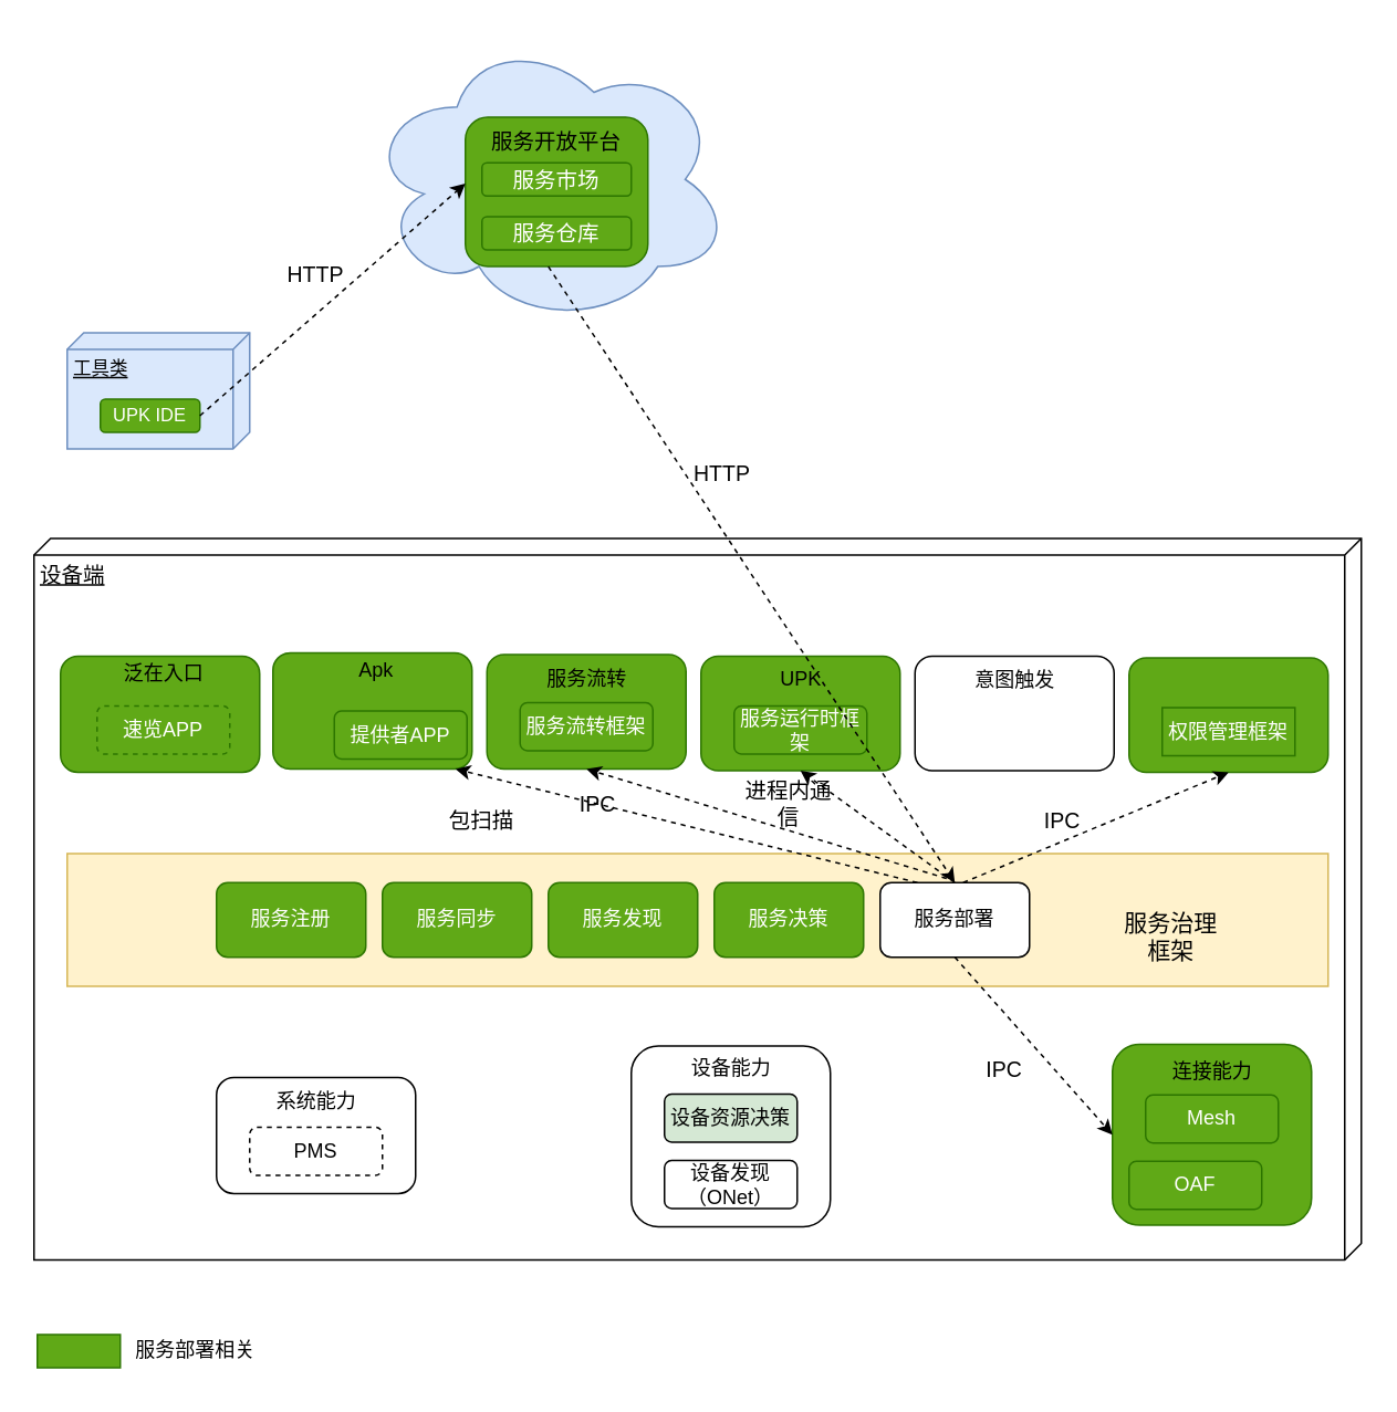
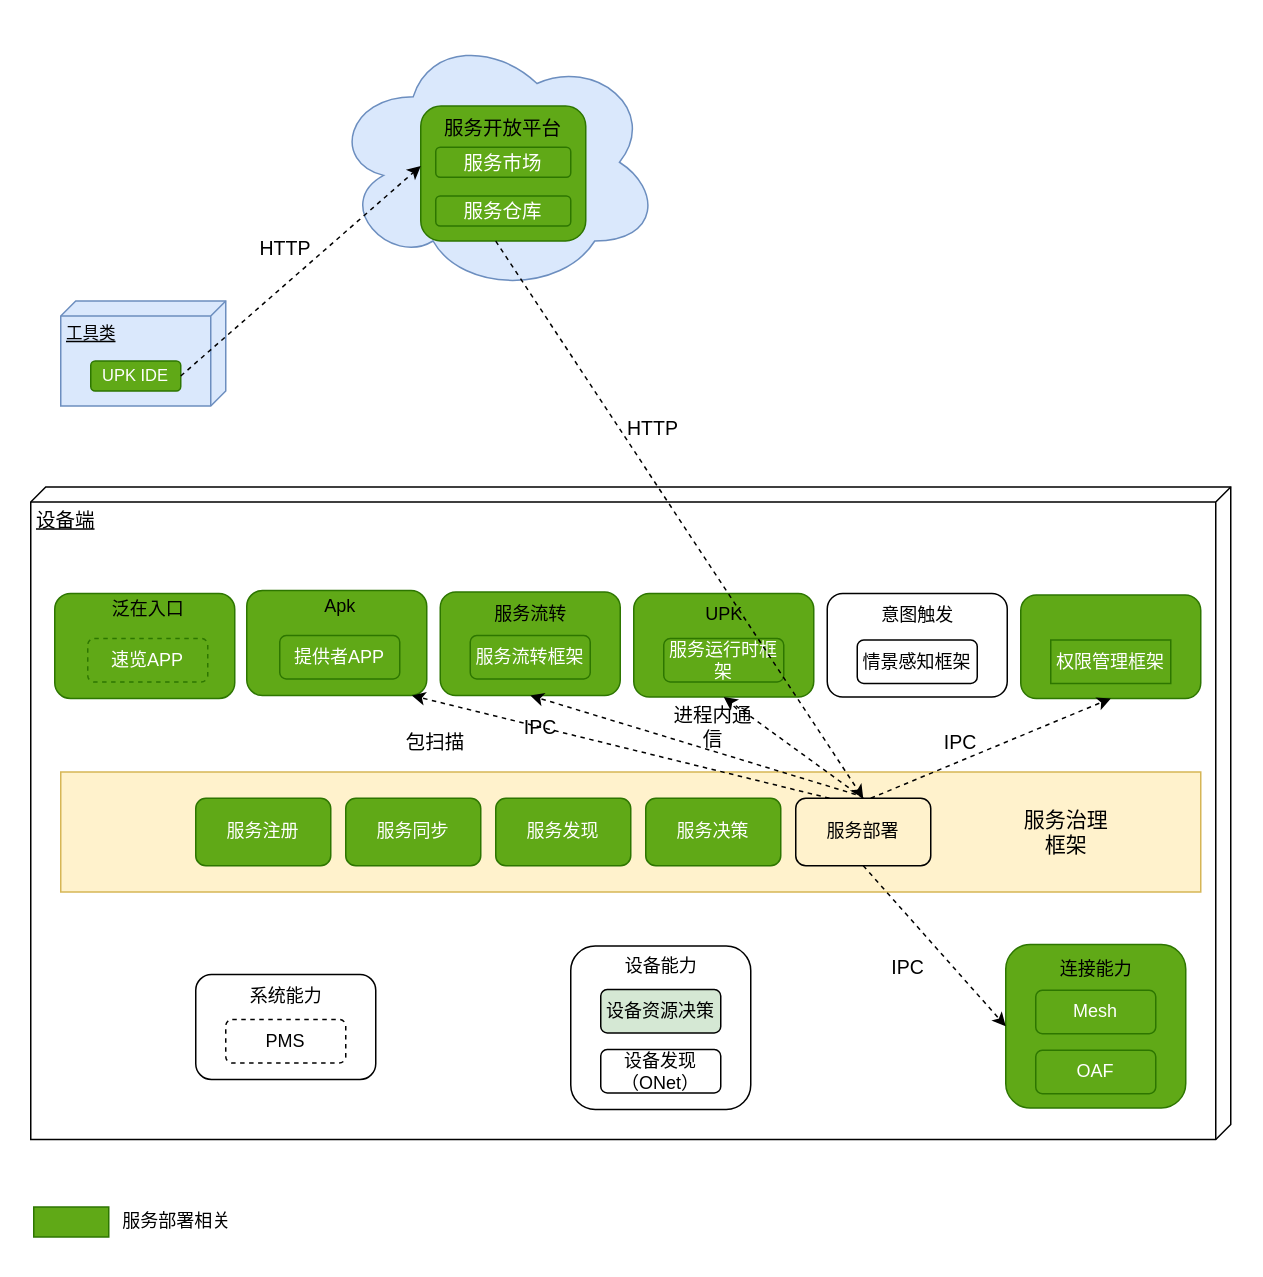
+ <mxCell id="30" value="情景感知框架" style="rounded=1;whiteSpace=wrap;html=1;" vertex="1" parent="1"><mxGeometry x="571" y="426" width="80" height="29" as="geometry" /></mxCell>
- <mxCell id="21" value="&lt;font color=&quot;#ffffff&quot;&gt;提供者APP&lt;/font&gt;" style="rounded=1;whiteSpace=wrap;html=1;fillColor=#60A917;strokeColor=#2D7600;" vertex="1" parent="1"><mxGeometry x="201" y="428" width="80" height="29" as="geometry" /></mxCell>
+ <mxCell id="21" value="&lt;font color=&quot;#ffffff&quot;&gt;提供者APP&lt;/font&gt;" style="rounded=1;whiteSpace=wrap;html=1;fillColor=#60A917;strokeColor=#2D7600;" vertex="1" parent="1"><mxGeometry x="186" y="423" width="80" height="29" as="geometry" /></mxCell>
- <mxCell id="18" value="服务部署" style="rounded=1;whiteSpace=wrap;html=1;" vertex="1" parent="1"><mxGeometry x="530" y="531.5" width="90" height="45" as="geometry" /></mxCell>
+ <mxCell id="18" value="服务部署" style="rounded=1;whiteSpace=wrap;html=1;fillColor=#fff2cc;" vertex="1" parent="1"><mxGeometry x="530" y="531.5" width="90" height="45" as="geometry" /></mxCell>
- <mxCell id="13" value="&lt;font style=&quot;font-size: 14px;&quot;&gt;服务治理&lt;br&gt;框架&lt;/font&gt;" style="text;html=1;align=center;verticalAlign=middle;resizable=0;points=[];autosize=1;strokeColor=none;fillColor=none;" vertex="1" parent="1"><mxGeometry x="665" y="539" width="80" height="50" as="geometry" /></mxCell>
+ <mxCell id="13" value="&lt;font style=&quot;font-size: 14px;&quot;&gt;服务治理&lt;br&gt;框架&lt;/font&gt;" style="text;html=1;align=center;verticalAlign=middle;resizable=0;points=[];autosize=1;strokeColor=none;fillColor=none;" vertex="1" parent="1"><mxGeometry x="670" y="529" width="80" height="50" as="geometry" /></mxCell>
- <mxCell id="39" value="OAF" style="rounded=1;whiteSpace=wrap;html=1;fillColor=#60a917;fontColor=#ffffff;strokeColor=#2D7600;" vertex="1" parent="35"><mxGeometry x="10" y="70.5" width="80" height="29" as="geometry" /></mxCell>
+ <mxCell id="39" value="OAF" style="rounded=1;whiteSpace=wrap;html=1;fillColor=#60a917;fontColor=#ffffff;strokeColor=#2D7600;" vertex="1" parent="35"><mxGeometry x="20" y="70.5" width="80" height="29" as="geometry" /></mxCell>
